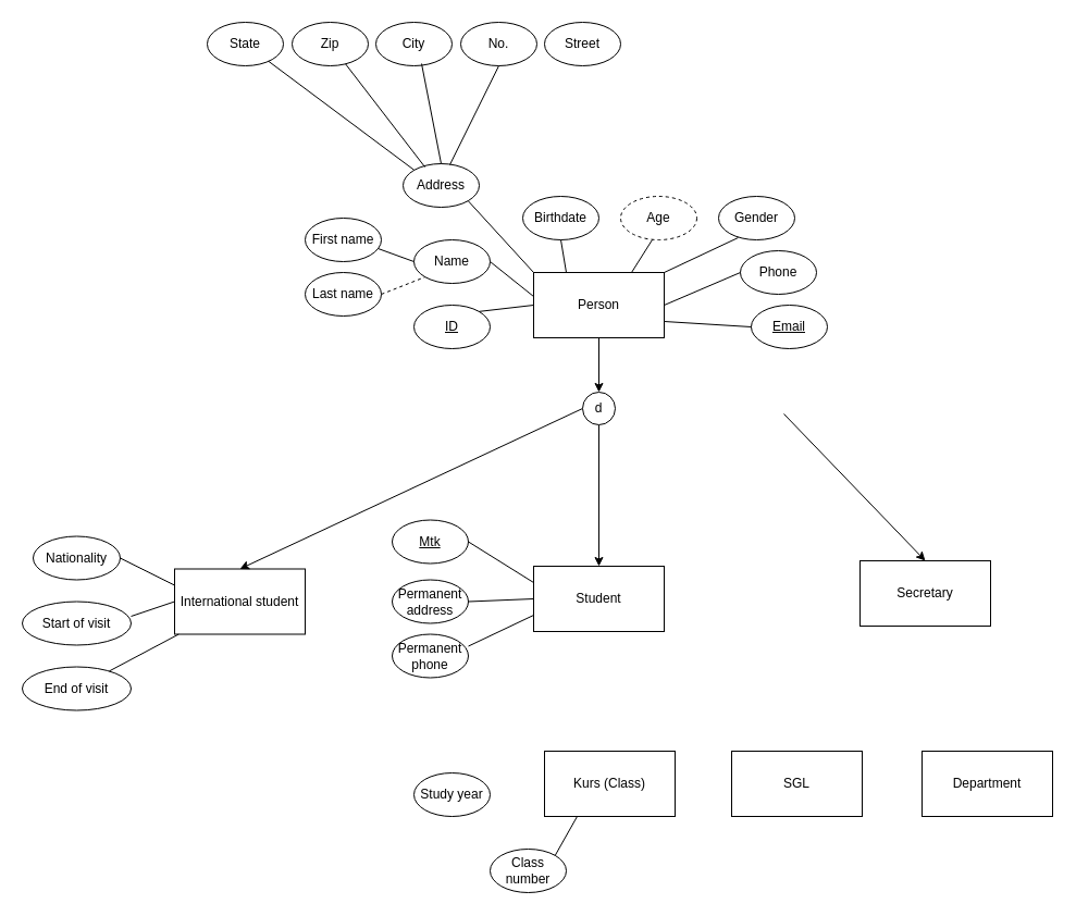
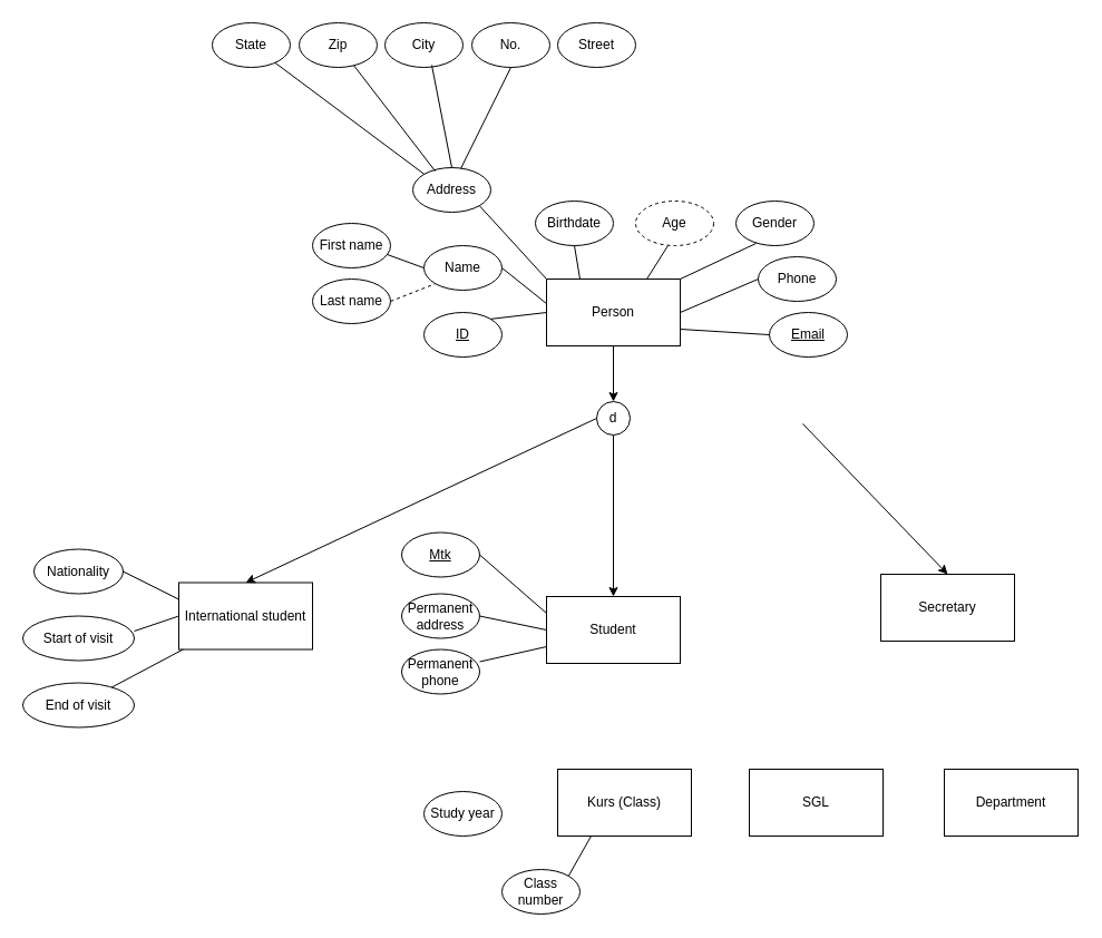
- <mxCell id="2" value="Student" style="rounded=0;whiteSpace=wrap;html=1;" parent="1" vertex="1"><mxGeometry x="490" y="520" width="120" height="60" as="geometry" /></mxCell>
+ <mxCell id="2" value="Student" style="rounded=0;whiteSpace=wrap;html=1;" parent="1" vertex="1"><mxGeometry x="490" y="535" width="120" height="60" as="geometry" /></mxCell>
